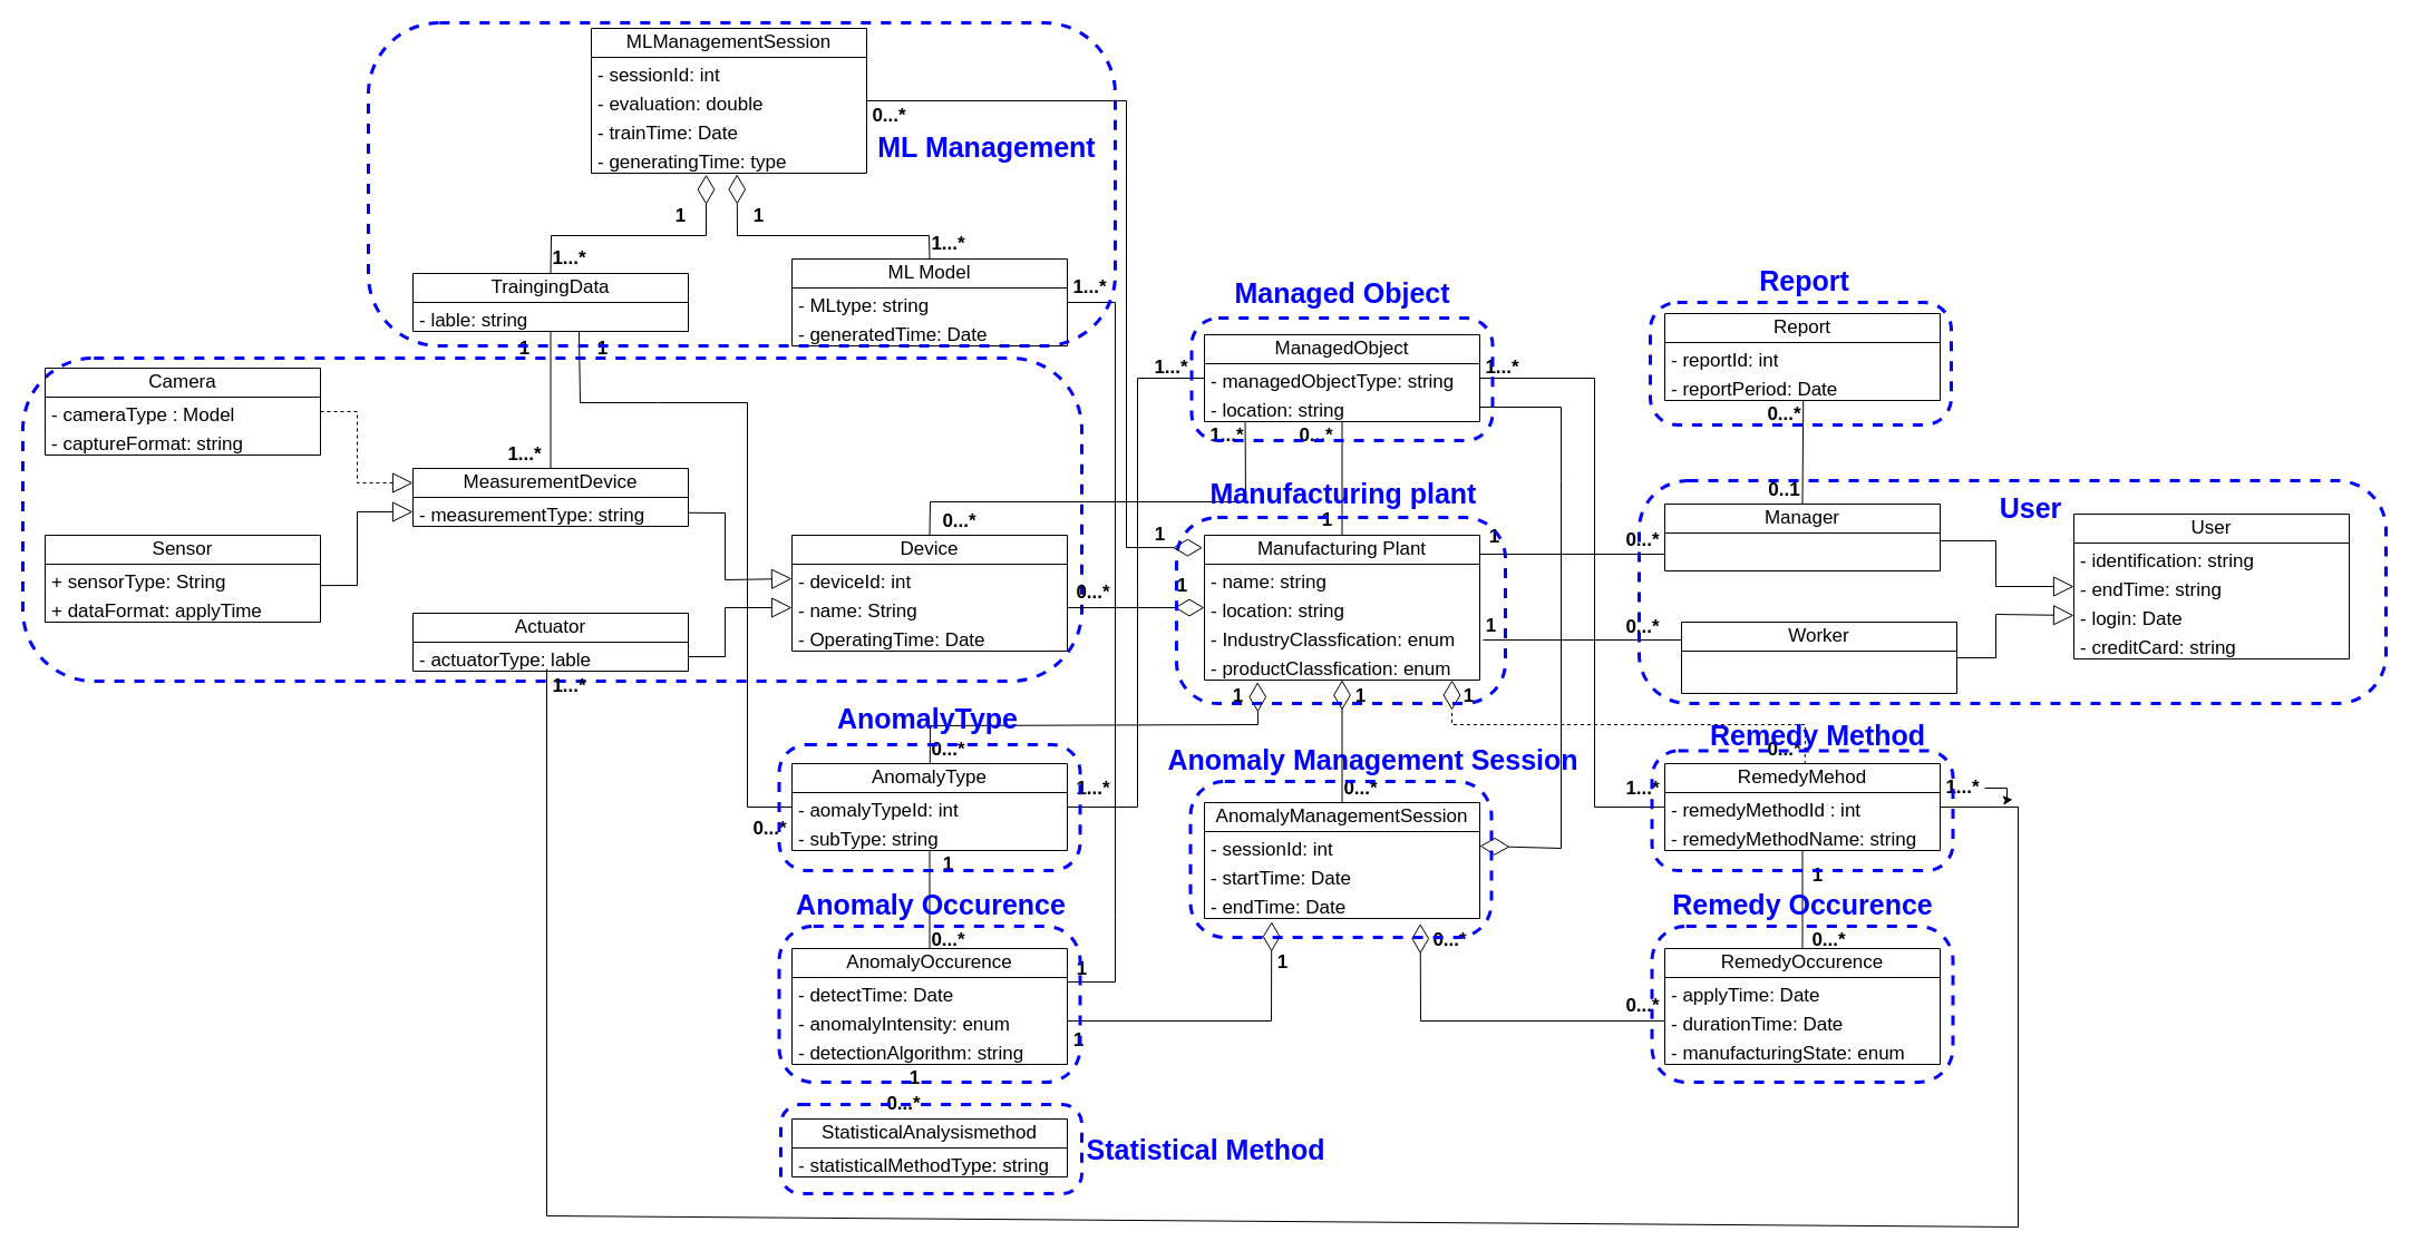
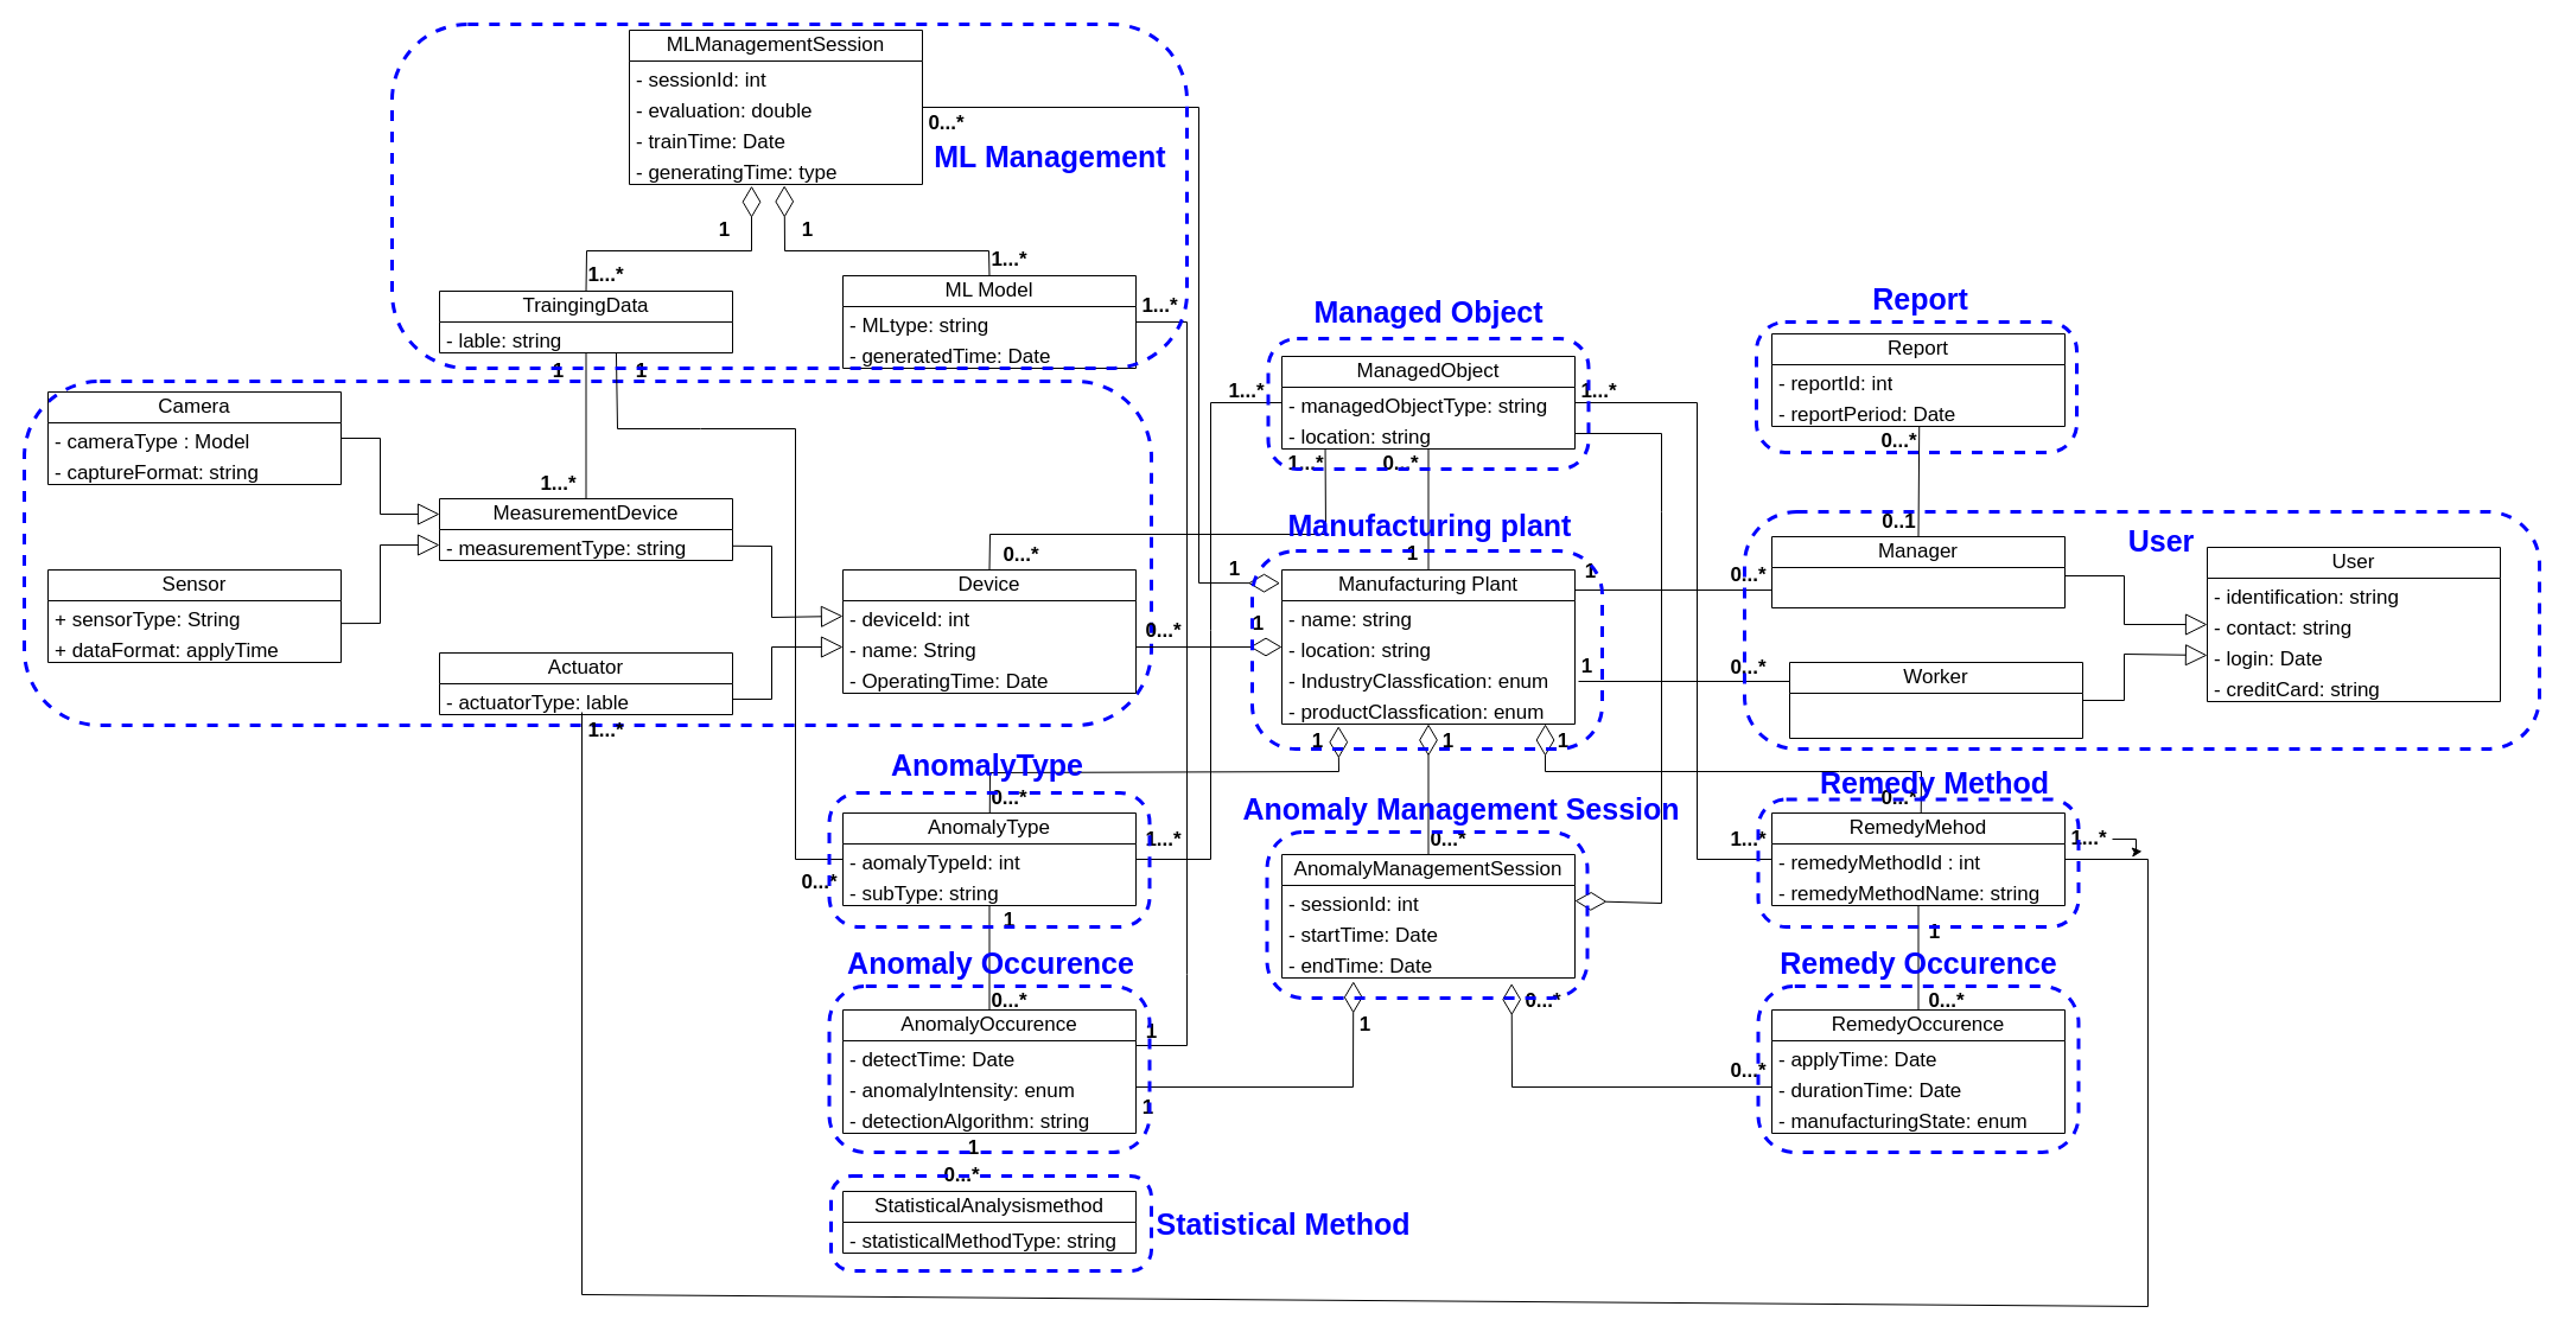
- <mxCell id="69" value="" style="endArrow=block;endSize=16;endFill=0;html=1;rounded=0;exitX=1;exitY=0.5;exitDx=0;exitDy=0;entryX=0;entryY=0.25;entryDx=0;entryDy=0;fontSize=17;dashed=1;" edge="1" parent="1" source="21" target="16"><mxGeometry width="160" relative="1" as="geometry"><mxPoint x="627" y="470" as="sourcePoint" /><mxPoint x="370" y="450" as="targetPoint" /><Array as="points"><mxPoint x="320" y="369" /><mxPoint x="320" y="433" /></Array></mxGeometry></mxCell>
+ <mxCell id="69" value="" style="endArrow=block;endSize=16;endFill=0;html=1;rounded=0;exitX=1;exitY=0.5;exitDx=0;exitDy=0;entryX=0;entryY=0.25;entryDx=0;entryDy=0;fontSize=17;" edge="1" parent="1" source="21" target="16"><mxGeometry width="160" relative="1" as="geometry"><mxPoint x="627" y="470" as="sourcePoint" /><mxPoint x="370" y="450" as="targetPoint" /><Array as="points"><mxPoint x="320" y="369" /><mxPoint x="320" y="433" /></Array></mxGeometry></mxCell>
- <mxCell id="44" value="- endTime: string" style="text;strokeColor=none;fillColor=none;align=left;verticalAlign=top;spacingLeft=4;spacingRight=4;overflow=hidden;rotatable=0;points=[[0,0.5],[1,0.5]];portConstraint=eastwest;whiteSpace=wrap;html=1;fontSize=17;" vertex="1" parent="42"><mxGeometry y="52" width="247" height="26" as="geometry" /></mxCell>
+ <mxCell id="44" value="- contact: string" style="text;strokeColor=none;fillColor=none;align=left;verticalAlign=top;spacingLeft=4;spacingRight=4;overflow=hidden;rotatable=0;points=[[0,0.5],[1,0.5]];portConstraint=eastwest;whiteSpace=wrap;html=1;fontSize=17;" vertex="1" parent="42"><mxGeometry y="52" width="247" height="26" as="geometry" /></mxCell>
- <mxCell id="77" value="" style="endArrow=diamondThin;endFill=0;endSize=24;html=1;rounded=0;entryX=0.899;entryY=1;entryDx=0;entryDy=0;entryPerimeter=0;exitX=0.509;exitY=0.005;exitDx=0;exitDy=0;exitPerimeter=0;startArrow=none;startFill=0;fontSize=17;dashed=1;" edge="1" parent="1" source="37" target="7"><mxGeometry width="160" relative="1" as="geometry"><mxPoint x="830" y="690" as="sourcePoint" /><mxPoint x="844" y="773" as="targetPoint" /><Array as="points"><mxPoint x="1619" y="650" /><mxPoint x="1550" y="650" /><mxPoint x="1302" y="650" /></Array></mxGeometry></mxCell>
+ <mxCell id="77" value="" style="endArrow=diamondThin;endFill=0;endSize=24;html=1;rounded=0;entryX=0.899;entryY=1;entryDx=0;entryDy=0;entryPerimeter=0;exitX=0.509;exitY=0.005;exitDx=0;exitDy=0;exitPerimeter=0;startArrow=none;startFill=0;fontSize=17;" edge="1" parent="1" source="37" target="7"><mxGeometry width="160" relative="1" as="geometry"><mxPoint x="830" y="690" as="sourcePoint" /><mxPoint x="844" y="773" as="targetPoint" /><Array as="points"><mxPoint x="1619" y="650" /><mxPoint x="1550" y="650" /><mxPoint x="1302" y="650" /></Array></mxGeometry></mxCell>
